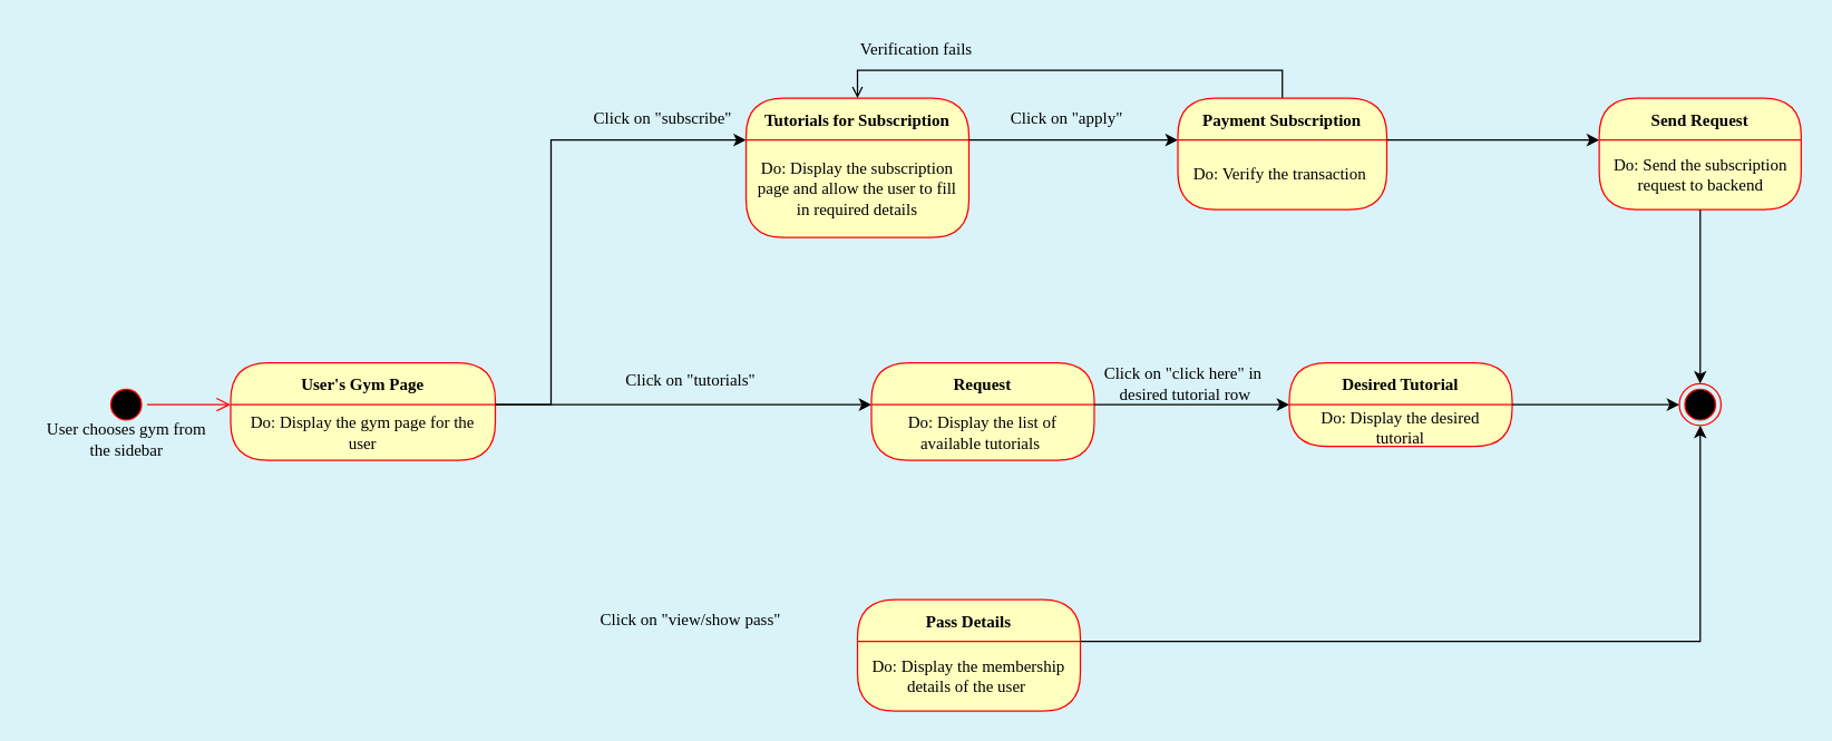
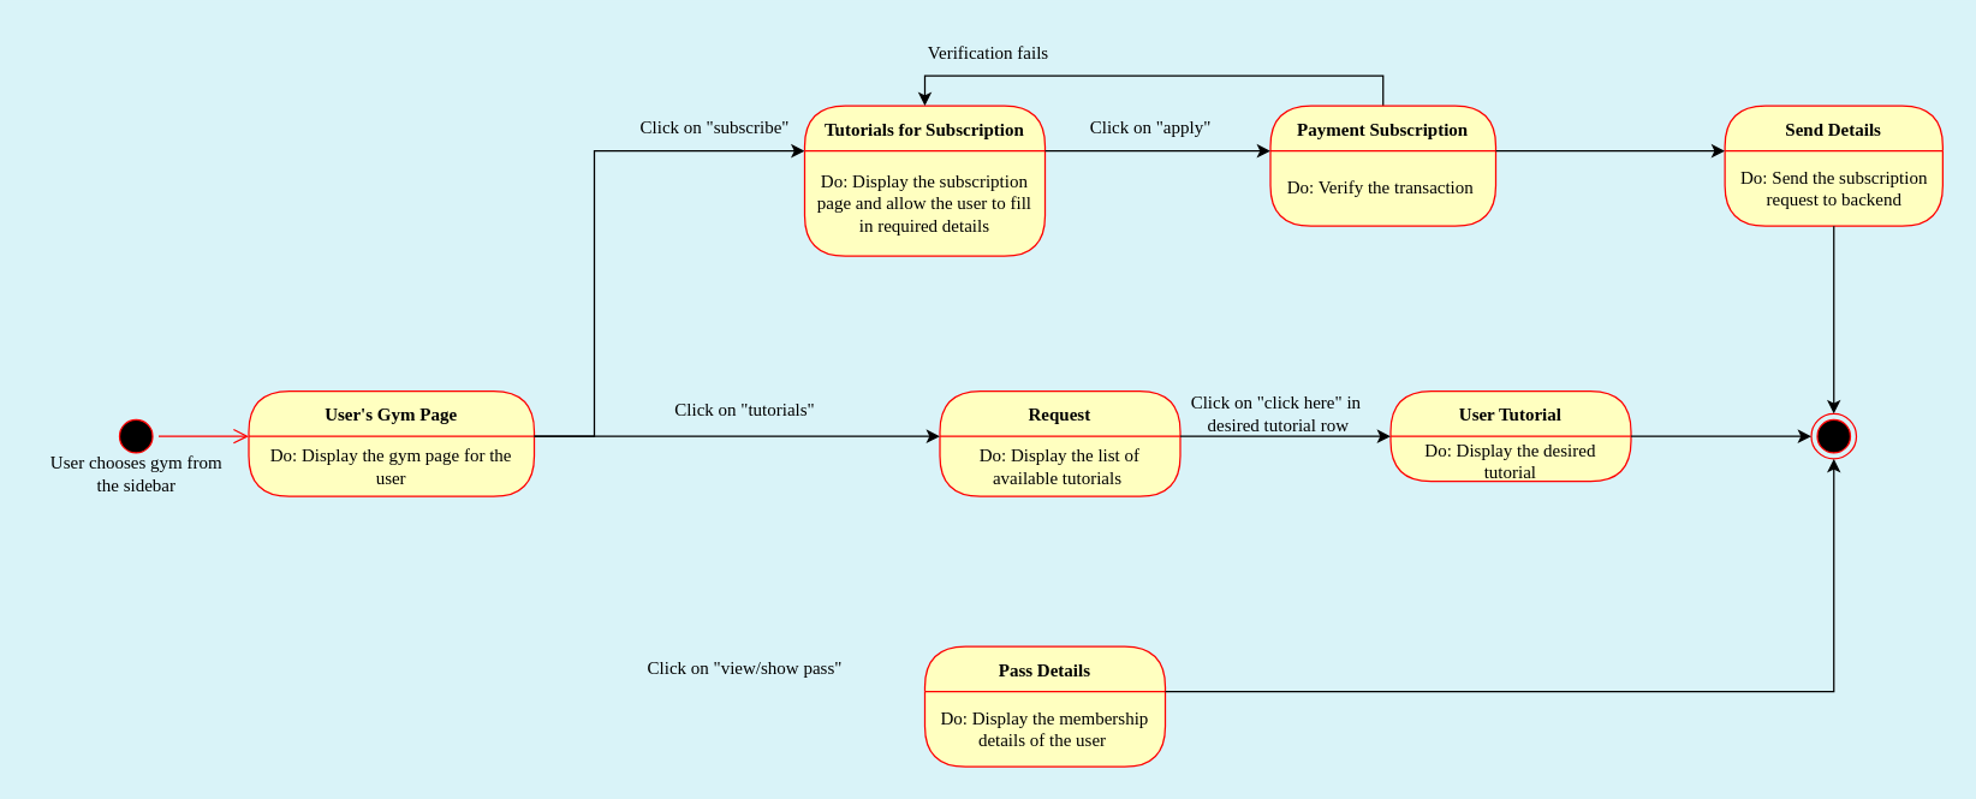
- <mxCell id="21" style="edgeStyle=orthogonalEdgeStyle;rounded=0;orthogonalLoop=1;jettySize=auto;html=1;exitX=0.5;exitY=0;exitDx=0;exitDy=0;entryX=0.5;entryY=0;entryDx=0;entryDy=0;fontFamily=Poppins;fontSource=https%3A%2F%2Ffonts.googleapis.com%2Fcss%3Ffamily%3DPoppins;endArrow=open;" edge="1" parent="1" source="22" target="6"><mxGeometry relative="1" as="geometry" /></mxCell>
+ <mxCell id="21" style="edgeStyle=orthogonalEdgeStyle;rounded=0;orthogonalLoop=1;jettySize=auto;html=1;exitX=0.5;exitY=0;exitDx=0;exitDy=0;entryX=0.5;entryY=0;entryDx=0;entryDy=0;fontFamily=Poppins;fontSource=https%3A%2F%2Ffonts.googleapis.com%2Fcss%3Ffamily%3DPoppins;" edge="1" parent="1" source="22" target="6"><mxGeometry relative="1" as="geometry" /></mxCell>
- <mxCell id="33" value="Send Request" style="swimlane;fontStyle=1;align=center;verticalAlign=middle;childLayout=stackLayout;horizontal=1;startSize=30;horizontalStack=0;resizeParent=0;resizeLast=1;container=0;fontColor=#000000;collapsible=0;rounded=1;arcSize=30;strokeColor=#ff0000;fillColor=#ffffc0;swimlaneFillColor=#ffffc0;dropTarget=0;fontFamily=Poppins;fontSource=https%3A%2F%2Ffonts.googleapis.com%2Fcss%3Ffamily%3DPoppins;" vertex="1" parent="1"><mxGeometry x="1147.5" y="70" width="145" height="80" as="geometry" /></mxCell>
+ <mxCell id="33" value="Send Details" style="swimlane;fontStyle=1;align=center;verticalAlign=middle;childLayout=stackLayout;horizontal=1;startSize=30;horizontalStack=0;resizeParent=0;resizeLast=1;container=0;fontColor=#000000;collapsible=0;rounded=1;arcSize=30;strokeColor=#ff0000;fillColor=#ffffc0;swimlaneFillColor=#ffffc0;dropTarget=0;fontFamily=Poppins;fontSource=https%3A%2F%2Ffonts.googleapis.com%2Fcss%3Ffamily%3DPoppins;" vertex="1" parent="1"><mxGeometry x="1147.5" y="70" width="145" height="80" as="geometry" /></mxCell>
- <mxCell id="18" value="Desired Tutorial" style="swimlane;fontStyle=1;align=center;verticalAlign=middle;childLayout=stackLayout;horizontal=1;startSize=30;horizontalStack=0;resizeParent=0;resizeLast=1;container=0;fontColor=#000000;collapsible=0;rounded=1;arcSize=30;strokeColor=#ff0000;fillColor=#ffffc0;swimlaneFillColor=#ffffc0;dropTarget=0;fontFamily=Poppins;fontSource=https%3A%2F%2Ffonts.googleapis.com%2Fcss%3Ffamily%3DPoppins;" vertex="1" parent="1"><mxGeometry x="925" y="260" width="160" height="60" as="geometry" /></mxCell>
+ <mxCell id="18" value="User Tutorial" style="swimlane;fontStyle=1;align=center;verticalAlign=middle;childLayout=stackLayout;horizontal=1;startSize=30;horizontalStack=0;resizeParent=0;resizeLast=1;container=0;fontColor=#000000;collapsible=0;rounded=1;arcSize=30;strokeColor=#ff0000;fillColor=#ffffc0;swimlaneFillColor=#ffffc0;dropTarget=0;fontFamily=Poppins;fontSource=https%3A%2F%2Ffonts.googleapis.com%2Fcss%3Ffamily%3DPoppins;" vertex="1" parent="1"><mxGeometry x="925" y="260" width="160" height="60" as="geometry" /></mxCell>
